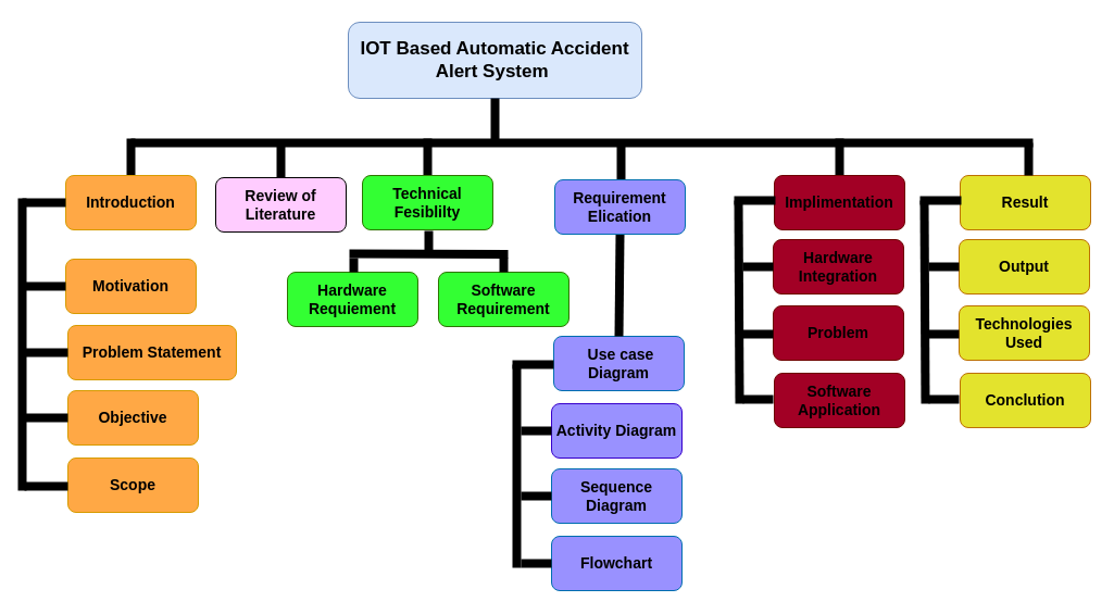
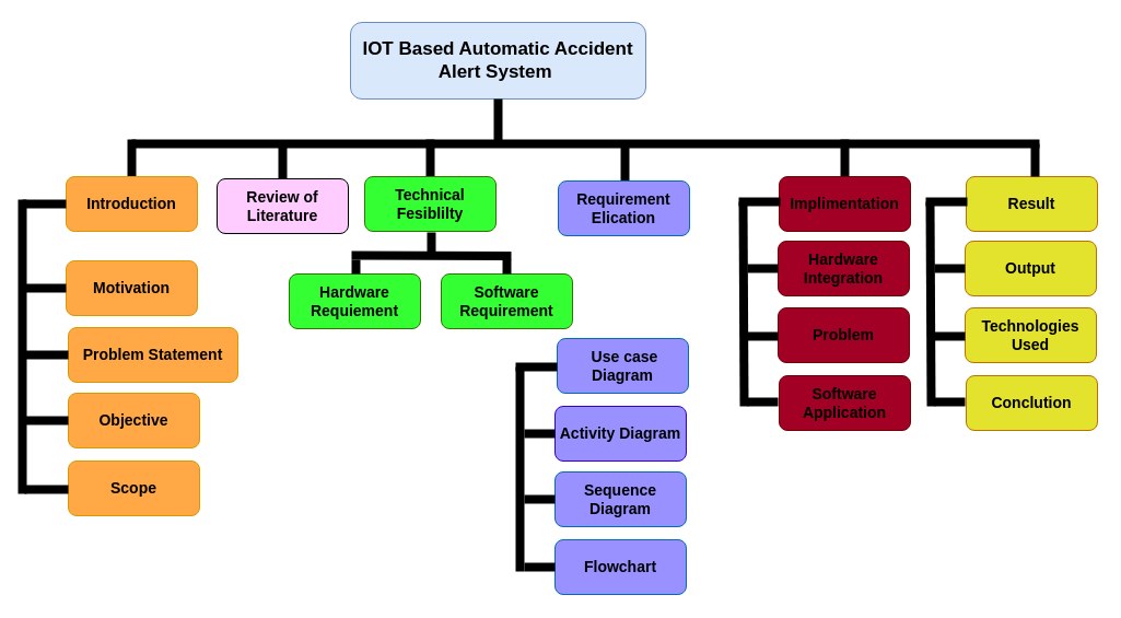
- <mxCell id="34" value="" style="endArrow=none;html=1;rounded=0;strokeWidth=8;exitX=0.5;exitY=0;exitDx=0;exitDy=0;entryX=0.5;entryY=1;entryDx=0;entryDy=0;" edge="1" parent="1" source="25" target="35"><mxGeometry width="50" height="50" relative="1" as="geometry"><mxPoint x="570" y="305" as="sourcePoint" /><mxPoint x="570" y="253" as="targetPoint" /></mxGeometry></mxCell>
